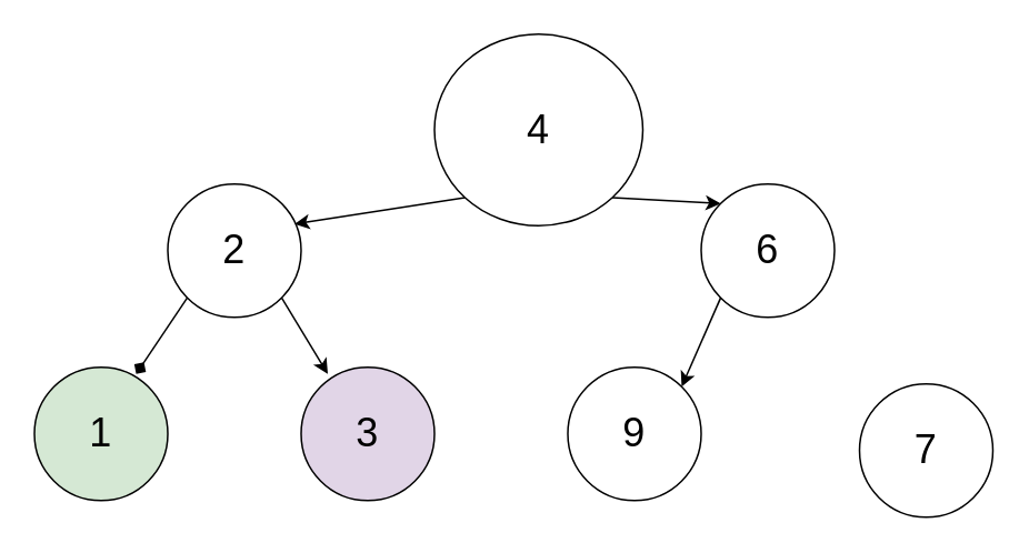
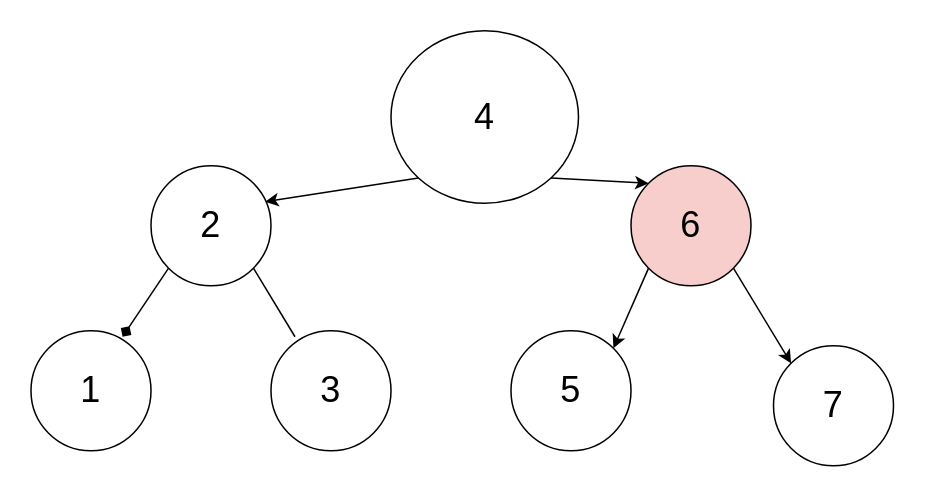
- <mxCell id="10" value="&lt;font style=&quot;font-size: 24px&quot;&gt;6&lt;/font&gt;" style="ellipse;whiteSpace=wrap;html=1;aspect=fixed;" vertex="1" parent="1"><mxGeometry x="420" y="110" width="80" height="80" as="geometry" /></mxCell>
+ <mxCell id="10" value="&lt;font style=&quot;font-size: 24px&quot;&gt;6&lt;/font&gt;" style="ellipse;whiteSpace=wrap;html=1;aspect=fixed;fillColor=#f8cecc;" vertex="1" parent="1"><mxGeometry x="420" y="110" width="80" height="80" as="geometry" /></mxCell>
+ <mxCell id="9" style="edgeStyle=none;rounded=0;orthogonalLoop=1;jettySize=auto;html=1;exitX=1;exitY=1;exitDx=0;exitDy=0;entryX=0;entryY=0;entryDx=0;entryDy=0;" edge="1" parent="1" source="10" target="14"><mxGeometry relative="1" as="geometry" /></mxCell>
- <mxCell id="6" style="edgeStyle=none;rounded=0;orthogonalLoop=1;jettySize=auto;html=1;exitX=1;exitY=1;exitDx=0;exitDy=0;entryX=0.2;entryY=0.05;entryDx=0;entryDy=0;entryPerimeter=0;" edge="1" parent="1" source="7" target="12"><mxGeometry relative="1" as="geometry" /></mxCell>
+ <mxCell id="6" style="edgeStyle=none;rounded=0;orthogonalLoop=1;jettySize=auto;html=1;exitX=1;exitY=1;exitDx=0;exitDy=0;entryX=0.2;entryY=0.05;entryDx=0;entryDy=0;entryPerimeter=0;endArrow=none;" edge="1" parent="1" source="7" target="12"><mxGeometry relative="1" as="geometry" /></mxCell>
- <mxCell id="11" value="&lt;font style=&quot;font-size: 24px&quot;&gt;1&lt;/font&gt;" style="ellipse;whiteSpace=wrap;html=1;aspect=fixed;fillColor=#d5e8d4;" vertex="1" parent="1"><mxGeometry x="20" y="220" width="80" height="80" as="geometry" /></mxCell>
+ <mxCell id="11" value="&lt;font style=&quot;font-size: 24px&quot;&gt;1&lt;/font&gt;" style="ellipse;whiteSpace=wrap;html=1;aspect=fixed;" vertex="1" parent="1"><mxGeometry x="20" y="220" width="80" height="80" as="geometry" /></mxCell>
- <mxCell id="12" value="&lt;font style=&quot;font-size: 24px&quot;&gt;3&lt;/font&gt;" style="ellipse;whiteSpace=wrap;html=1;aspect=fixed;fillColor=#e1d5e7;" vertex="1" parent="1"><mxGeometry x="180" y="220" width="80" height="80" as="geometry" /></mxCell>
+ <mxCell id="12" value="&lt;font style=&quot;font-size: 24px&quot;&gt;3&lt;/font&gt;" style="ellipse;whiteSpace=wrap;html=1;aspect=fixed;" vertex="1" parent="1"><mxGeometry x="180" y="220" width="80" height="80" as="geometry" /></mxCell>
- <mxCell id="13" value="&lt;font style=&quot;font-size: 24px&quot;&gt;9&lt;/font&gt;" style="ellipse;whiteSpace=wrap;html=1;aspect=fixed;" vertex="1" parent="1"><mxGeometry x="340" y="220" width="80" height="80" as="geometry" /></mxCell>
+ <mxCell id="13" value="&lt;font style=&quot;font-size: 24px&quot;&gt;5&lt;/font&gt;" style="ellipse;whiteSpace=wrap;html=1;aspect=fixed;" vertex="1" parent="1"><mxGeometry x="340" y="220" width="80" height="80" as="geometry" /></mxCell>
